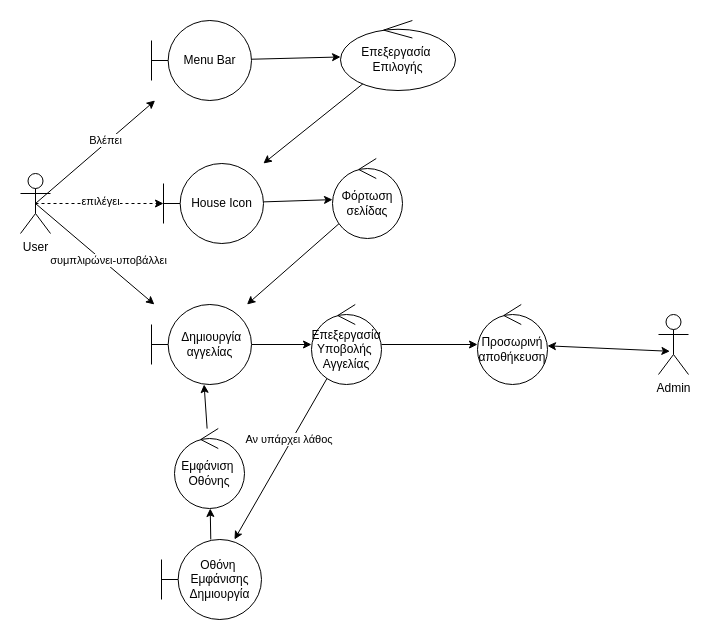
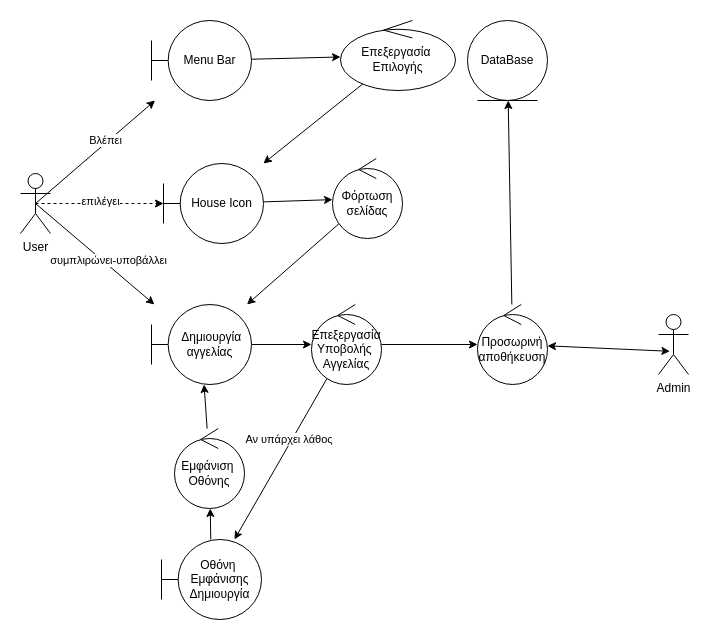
+ <mxCell id="9" value="DataBase" style="ellipse;shape=umlEntity;whiteSpace=wrap;html=1;" parent="1" vertex="1"><mxGeometry x="467" y="20" width="80" height="80" as="geometry" /></mxCell>
+ <mxCell id="24" value="" style="edgeStyle=none;rounded=0;orthogonalLoop=1;jettySize=auto;html=1;" edge="1" parent="1" source="25" target="9"><mxGeometry relative="1" as="geometry" /></mxCell>
